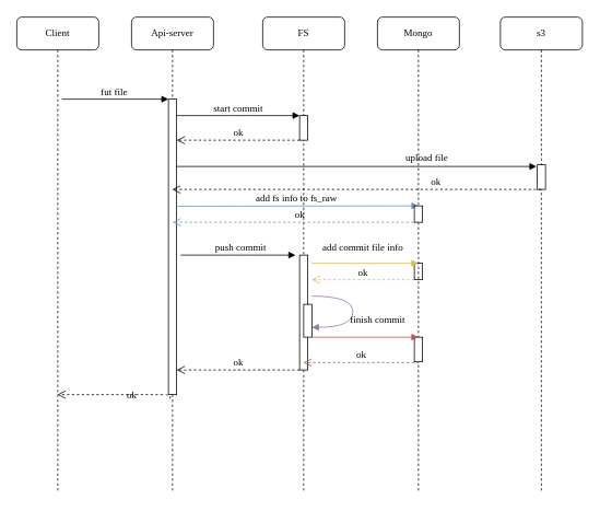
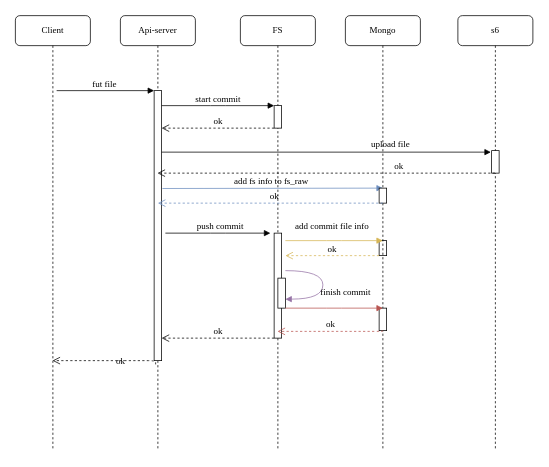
- <mxCell id="23" value="s3" style="shape=umlLifeline;perimeter=lifelinePerimeter;whiteSpace=wrap;html=1;container=1;collapsible=0;recursiveResize=0;outlineConnect=0;rounded=1;shadow=0;comic=0;labelBackgroundColor=none;strokeWidth=1;fontFamily=Verdana;fontSize=12;align=center;" vertex="1" parent="1"><mxGeometry x="610" y="20" width="100" height="580" as="geometry" /></mxCell>
+ <mxCell id="23" value="s6" style="shape=umlLifeline;perimeter=lifelinePerimeter;whiteSpace=wrap;html=1;container=1;collapsible=0;recursiveResize=0;outlineConnect=0;rounded=1;shadow=0;comic=0;labelBackgroundColor=none;strokeWidth=1;fontFamily=Verdana;fontSize=12;align=center;" vertex="1" parent="1"><mxGeometry x="610" y="20" width="100" height="580" as="geometry" /></mxCell>
